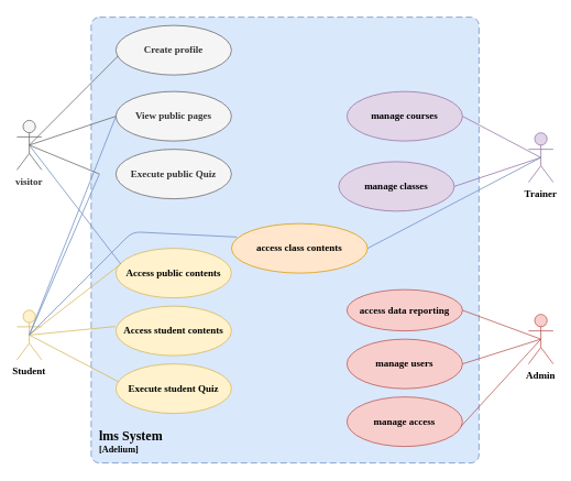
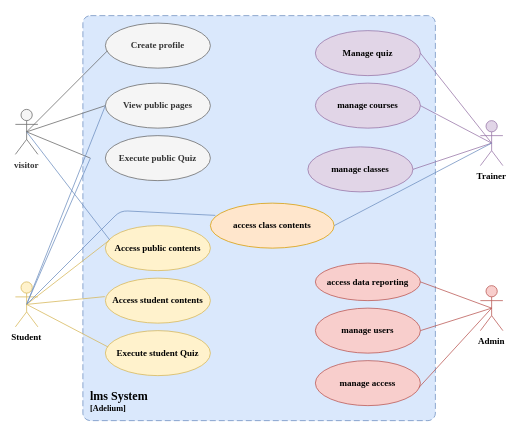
+ <mxCell id="22" value="Manage quiz" style="ellipse;html=1;fontStyle=1;fontFamily=Tahoma;whiteSpace=wrap;labelBorderColor=none;labelBackgroundColor=none;fillColor=#e1d5e7;strokeColor=#9673a6;" vertex="1" parent="1"><mxGeometry x="420" y="40" width="140" height="60" as="geometry" /></mxCell>
+ <mxCell id="27" value="" style="endArrow=none;html=1;exitX=1;exitY=0.5;exitDx=0;exitDy=0;fontStyle=1;fontFamily=Tahoma;labelBorderColor=none;labelBackgroundColor=none;fontColor=default;fillColor=#e1d5e7;strokeColor=#9673a6;entryX=0.5;entryY=0.5;entryDx=0;entryDy=0;entryPerimeter=0;" edge="1" parent="1" source="22" target="12"><mxGeometry width="50" height="50" relative="1" as="geometry"><mxPoint x="480" y="230" as="sourcePoint" /><mxPoint x="710" y="190" as="targetPoint" /></mxGeometry></mxCell>
